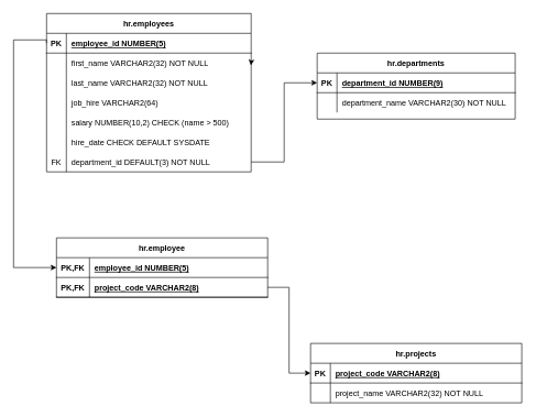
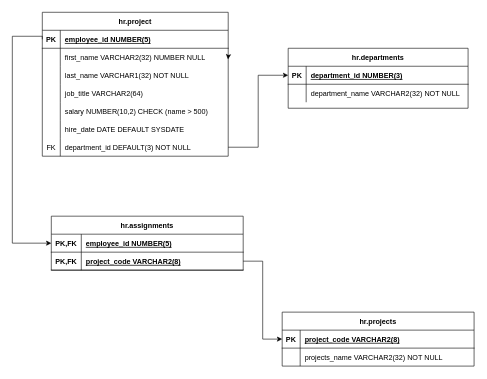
- <mxCell id="2" value="hr.employees" style="shape=table;startSize=30;container=1;collapsible=1;childLayout=tableLayout;fixedRows=1;rowLines=0;fontStyle=1;align=center;resizeLast=1;" parent="1" vertex="1"><mxGeometry x="70" y="20" width="310" height="240" as="geometry" /></mxCell>
+ <mxCell id="2" value="hr.project" style="shape=table;startSize=30;container=1;collapsible=1;childLayout=tableLayout;fixedRows=1;rowLines=0;fontStyle=1;align=center;resizeLast=1;" parent="1" vertex="1"><mxGeometry x="70" y="20" width="310" height="240" as="geometry" /></mxCell>
- <mxCell id="8" value="first_name VARCHAR2(32) NOT NULL" style="shape=partialRectangle;overflow=hidden;connectable=0;fillColor=none;align=left;strokeColor=inherit;top=0;left=0;bottom=0;right=0;spacingLeft=6;" parent="6" vertex="1"><mxGeometry x="30" width="280" height="30" as="geometry"><mxRectangle width="280" height="30" as="alternateBounds" /></mxGeometry></mxCell>
+ <mxCell id="8" value="first_name VARCHAR2(32) NUMBER NULL" style="shape=partialRectangle;overflow=hidden;connectable=0;fillColor=none;align=left;strokeColor=inherit;top=0;left=0;bottom=0;right=0;spacingLeft=6;" parent="6" vertex="1"><mxGeometry x="30" width="280" height="30" as="geometry"><mxRectangle width="280" height="30" as="alternateBounds" /></mxGeometry></mxCell>
- <mxCell id="11" value="last_name VARCHAR2(32) NOT NULL" style="shape=partialRectangle;overflow=hidden;connectable=0;fillColor=none;align=left;strokeColor=inherit;top=0;left=0;bottom=0;right=0;spacingLeft=6;" parent="9" vertex="1"><mxGeometry x="30" width="280" height="30" as="geometry"><mxRectangle width="280" height="30" as="alternateBounds" /></mxGeometry></mxCell>
+ <mxCell id="11" value="last_name VARCHAR1(32) NOT NULL" style="shape=partialRectangle;overflow=hidden;connectable=0;fillColor=none;align=left;strokeColor=inherit;top=0;left=0;bottom=0;right=0;spacingLeft=6;" parent="9" vertex="1"><mxGeometry x="30" width="280" height="30" as="geometry"><mxRectangle width="280" height="30" as="alternateBounds" /></mxGeometry></mxCell>
- <mxCell id="28" value="department_id NUMBER(9)" style="shape=partialRectangle;overflow=hidden;connectable=0;fillColor=none;align=left;strokeColor=inherit;top=0;left=0;bottom=0;right=0;spacingLeft=6;fontStyle=5;" parent="26" vertex="1"><mxGeometry x="30" width="270" height="30" as="geometry"><mxRectangle width="270" height="30" as="alternateBounds" /></mxGeometry></mxCell>
+ <mxCell id="28" value="department_id NUMBER(3)" style="shape=partialRectangle;overflow=hidden;connectable=0;fillColor=none;align=left;strokeColor=inherit;top=0;left=0;bottom=0;right=0;spacingLeft=6;fontStyle=5;" parent="26" vertex="1"><mxGeometry x="30" width="270" height="30" as="geometry"><mxRectangle width="270" height="30" as="alternateBounds" /></mxGeometry></mxCell>
- <mxCell id="14" value="job_hire VARCHAR2(64)" style="shape=partialRectangle;overflow=hidden;connectable=0;fillColor=none;align=left;strokeColor=inherit;top=0;left=0;bottom=0;right=0;spacingLeft=6;" parent="12" vertex="1"><mxGeometry x="30" width="280" height="30" as="geometry"><mxRectangle width="280" height="30" as="alternateBounds" /></mxGeometry></mxCell>
+ <mxCell id="14" value="job_title VARCHAR2(64)" style="shape=partialRectangle;overflow=hidden;connectable=0;fillColor=none;align=left;strokeColor=inherit;top=0;left=0;bottom=0;right=0;spacingLeft=6;" parent="12" vertex="1"><mxGeometry x="30" width="280" height="30" as="geometry"><mxRectangle width="280" height="30" as="alternateBounds" /></mxGeometry></mxCell>
- <mxCell id="31" value="department_name VARCHAR2(30) NOT NULL" style="shape=partialRectangle;overflow=hidden;connectable=0;fillColor=none;align=left;strokeColor=inherit;top=0;left=0;bottom=0;right=0;spacingLeft=6;" parent="29" vertex="1"><mxGeometry x="30" width="270" height="30" as="geometry"><mxRectangle width="270" height="30" as="alternateBounds" /></mxGeometry></mxCell>
+ <mxCell id="31" value="department_name VARCHAR2(32) NOT NULL" style="shape=partialRectangle;overflow=hidden;connectable=0;fillColor=none;align=left;strokeColor=inherit;top=0;left=0;bottom=0;right=0;spacingLeft=6;" parent="29" vertex="1"><mxGeometry x="30" width="270" height="30" as="geometry"><mxRectangle width="270" height="30" as="alternateBounds" /></mxGeometry></mxCell>
- <mxCell id="20" value="hire_date CHECK DEFAULT SYSDATE" style="shape=partialRectangle;overflow=hidden;connectable=0;fillColor=none;align=left;strokeColor=inherit;top=0;left=0;bottom=0;right=0;spacingLeft=6;" parent="18" vertex="1"><mxGeometry x="30" width="280" height="30" as="geometry"><mxRectangle width="280" height="30" as="alternateBounds" /></mxGeometry></mxCell>
+ <mxCell id="20" value="hire_date DATE DEFAULT SYSDATE" style="shape=partialRectangle;overflow=hidden;connectable=0;fillColor=none;align=left;strokeColor=inherit;top=0;left=0;bottom=0;right=0;spacingLeft=6;" parent="18" vertex="1"><mxGeometry x="30" width="280" height="30" as="geometry"><mxRectangle width="280" height="30" as="alternateBounds" /></mxGeometry></mxCell>
- <mxCell id="39" value="hr.employee" style="shape=table;startSize=30;container=1;collapsible=1;childLayout=tableLayout;fixedRows=1;rowLines=0;fontStyle=1;align=center;resizeLast=1;" parent="1" vertex="1"><mxGeometry x="85" y="360" width="320" height="90" as="geometry" /></mxCell>
+ <mxCell id="39" value="hr.assignments" style="shape=table;startSize=30;container=1;collapsible=1;childLayout=tableLayout;fixedRows=1;rowLines=0;fontStyle=1;align=center;resizeLast=1;" parent="1" vertex="1"><mxGeometry x="85" y="360" width="320" height="90" as="geometry" /></mxCell>
- <mxCell id="38" value="project_name VARCHAR2(32) NOT NULL" style="shape=partialRectangle;overflow=hidden;connectable=0;fillColor=none;align=left;strokeColor=inherit;top=0;left=0;bottom=0;right=0;spacingLeft=6;" parent="36" vertex="1"><mxGeometry x="30" width="290" height="30" as="geometry"><mxRectangle width="290" height="30" as="alternateBounds" /></mxGeometry></mxCell>
+ <mxCell id="38" value="projects_name VARCHAR2(32) NOT NULL" style="shape=partialRectangle;overflow=hidden;connectable=0;fillColor=none;align=left;strokeColor=inherit;top=0;left=0;bottom=0;right=0;spacingLeft=6;" parent="36" vertex="1"><mxGeometry x="30" width="290" height="30" as="geometry"><mxRectangle width="290" height="30" as="alternateBounds" /></mxGeometry></mxCell>
